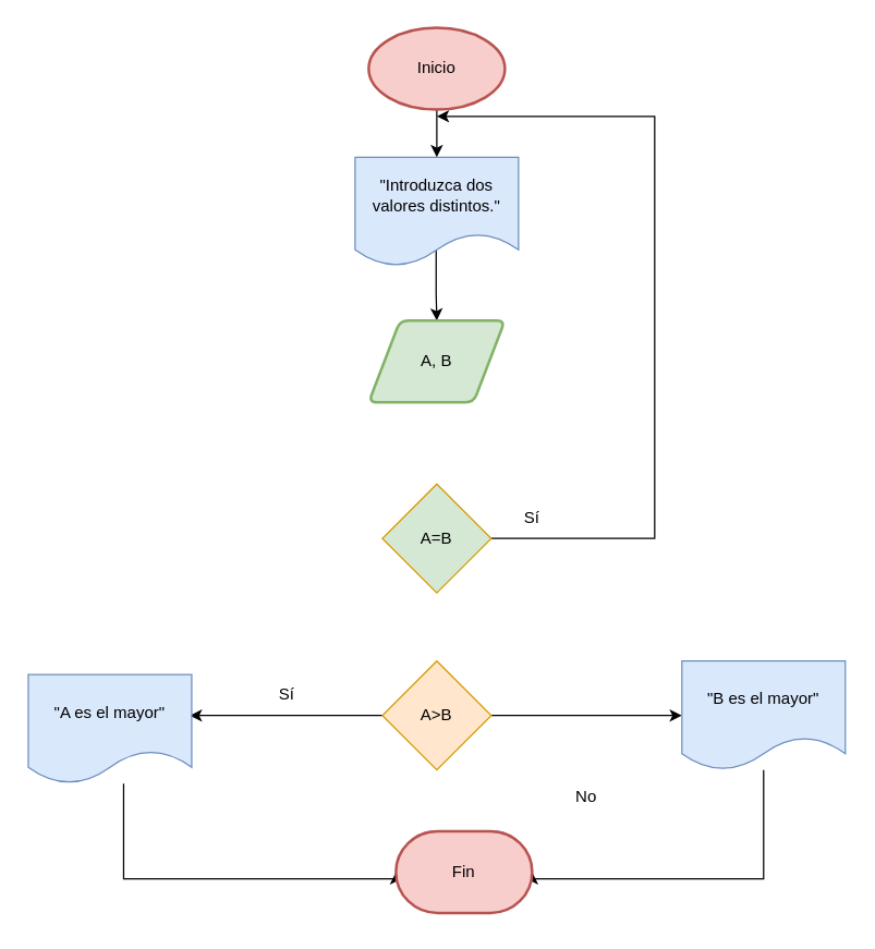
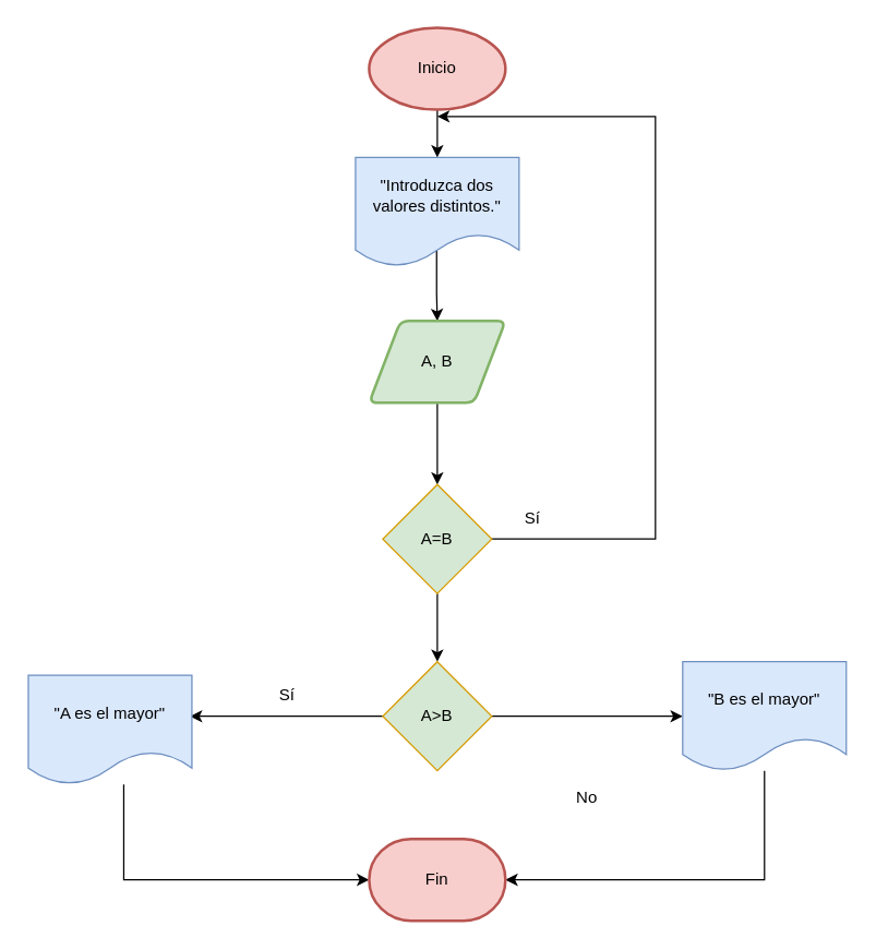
+ <mxCell id="4" style="edgeStyle=orthogonalEdgeStyle;rounded=0;orthogonalLoop=1;jettySize=auto;html=1;entryX=0.5;entryY=0;entryDx=0;entryDy=0;" edge="1" parent="1" source="5" target="8"><mxGeometry relative="1" as="geometry" /></mxCell>
+ <mxCell id="7" value="" style="edgeStyle=orthogonalEdgeStyle;rounded=0;orthogonalLoop=1;jettySize=auto;html=1;" edge="1" parent="1" source="8" target="12"><mxGeometry relative="1" as="geometry" /></mxCell>
- <mxCell id="12" value="A&amp;gt;B" style="rhombus;whiteSpace=wrap;html=1;fillColor=#ffe6cc;strokeColor=#d79b00;" vertex="1" parent="1"><mxGeometry x="280" y="485" width="80" height="80" as="geometry" /></mxCell>
+ <mxCell id="12" value="A&amp;gt;B" style="rhombus;whiteSpace=wrap;html=1;fillColor=#d5e8d4;strokeColor=#d79b00;" vertex="1" parent="1"><mxGeometry x="280" y="485" width="80" height="80" as="geometry" /></mxCell>
- <mxCell id="21" value="Fin" style="strokeWidth=2;html=1;shape=mxgraph.flowchart.terminator;whiteSpace=wrap;fillColor=#f8cecc;strokeColor=#b85450;" vertex="1" parent="1"><mxGeometry x="290" y="610" width="100" height="60" as="geometry" /></mxCell>
+ <mxCell id="21" value="Fin" style="strokeWidth=2;html=1;shape=mxgraph.flowchart.terminator;whiteSpace=wrap;fillColor=#f8cecc;strokeColor=#b85450;" vertex="1" parent="1"><mxGeometry x="270" y="615" width="100" height="60" as="geometry" /></mxCell>
